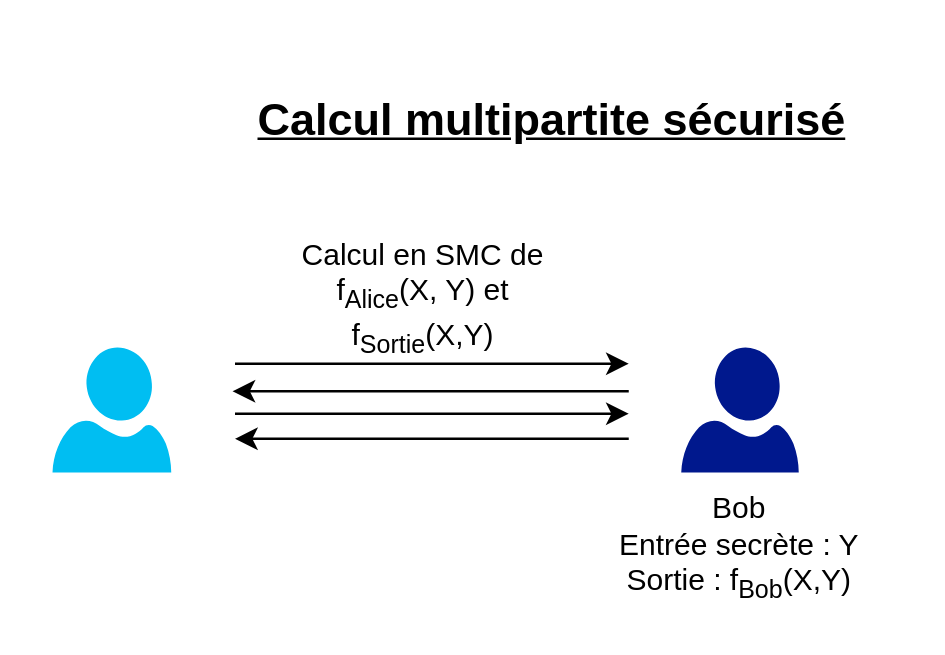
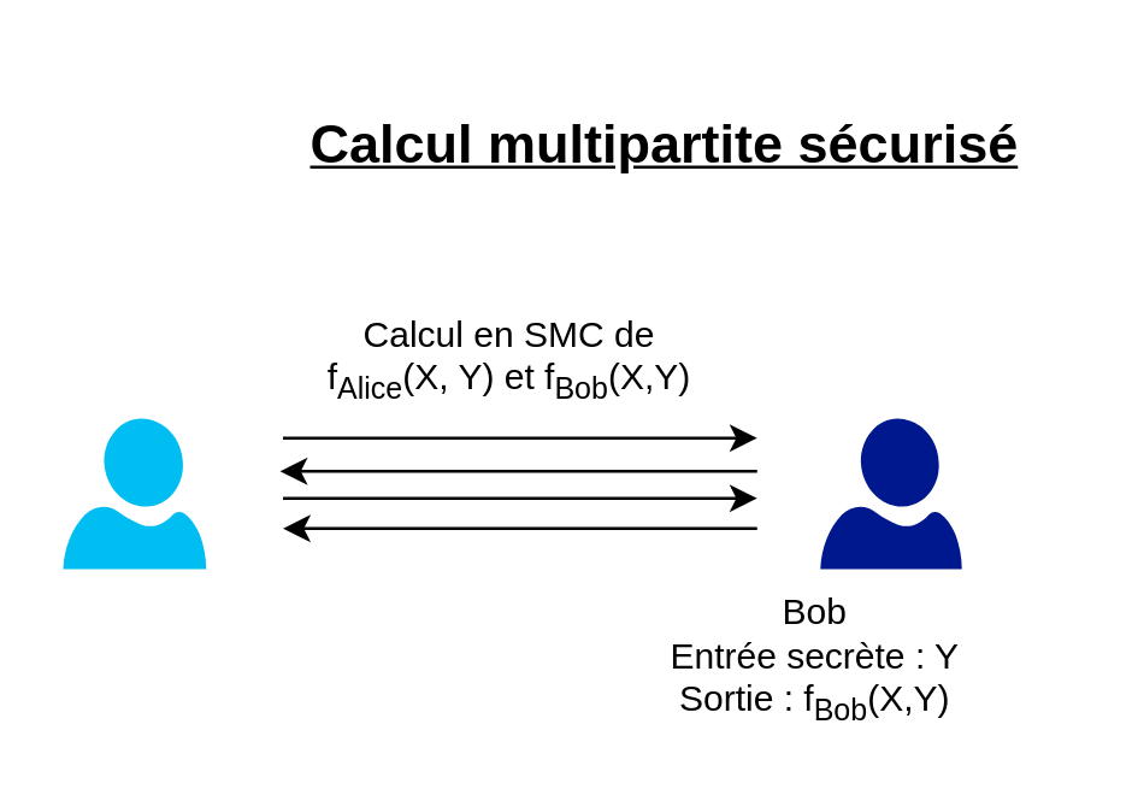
- <mxCell id="9" value="Calcul en SMC de&lt;br&gt;f&lt;sub&gt;Alice&lt;/sub&gt;(X, Y) et f&lt;sub&gt;Sortie&lt;/sub&gt;(X,Y)" style="text;html=1;strokeColor=none;fillColor=none;align=center;verticalAlign=middle;whiteSpace=wrap;rounded=0;" parent="1" vertex="1"><mxGeometry x="105" y="98.5" width="128" height="40" as="geometry" /></mxCell>
+ <mxCell id="9" value="Calcul en SMC de&lt;br&gt;f&lt;sub&gt;Alice&lt;/sub&gt;(X, Y) et f&lt;sub&gt;Bob&lt;/sub&gt;(X,Y)" style="text;html=1;strokeColor=none;fillColor=none;align=center;verticalAlign=middle;whiteSpace=wrap;rounded=0;" parent="1" vertex="1"><mxGeometry x="105" y="98.5" width="128" height="40" as="geometry" /></mxCell>
- <mxCell id="4" value="Bob&lt;br&gt;Entrée secrète : Y&lt;br&gt;Sortie : f&lt;sub&gt;Bob&lt;/sub&gt;(X,Y)" style="text;html=1;strokeColor=none;fillColor=none;align=center;verticalAlign=middle;whiteSpace=wrap;rounded=0;" parent="1" vertex="1"><mxGeometry x="235" y="198" width="121" height="42" as="geometry" /></mxCell>
+ <mxCell id="4" value="Bob&lt;br&gt;Entrée secrète : Y&lt;br&gt;Sortie : f&lt;sub&gt;Bob&lt;/sub&gt;(X,Y)" style="text;html=1;strokeColor=none;fillColor=none;align=center;verticalAlign=middle;whiteSpace=wrap;rounded=0;" parent="1" vertex="1"><mxGeometry x="210" y="198" width="121" height="42" as="geometry" /></mxCell>
